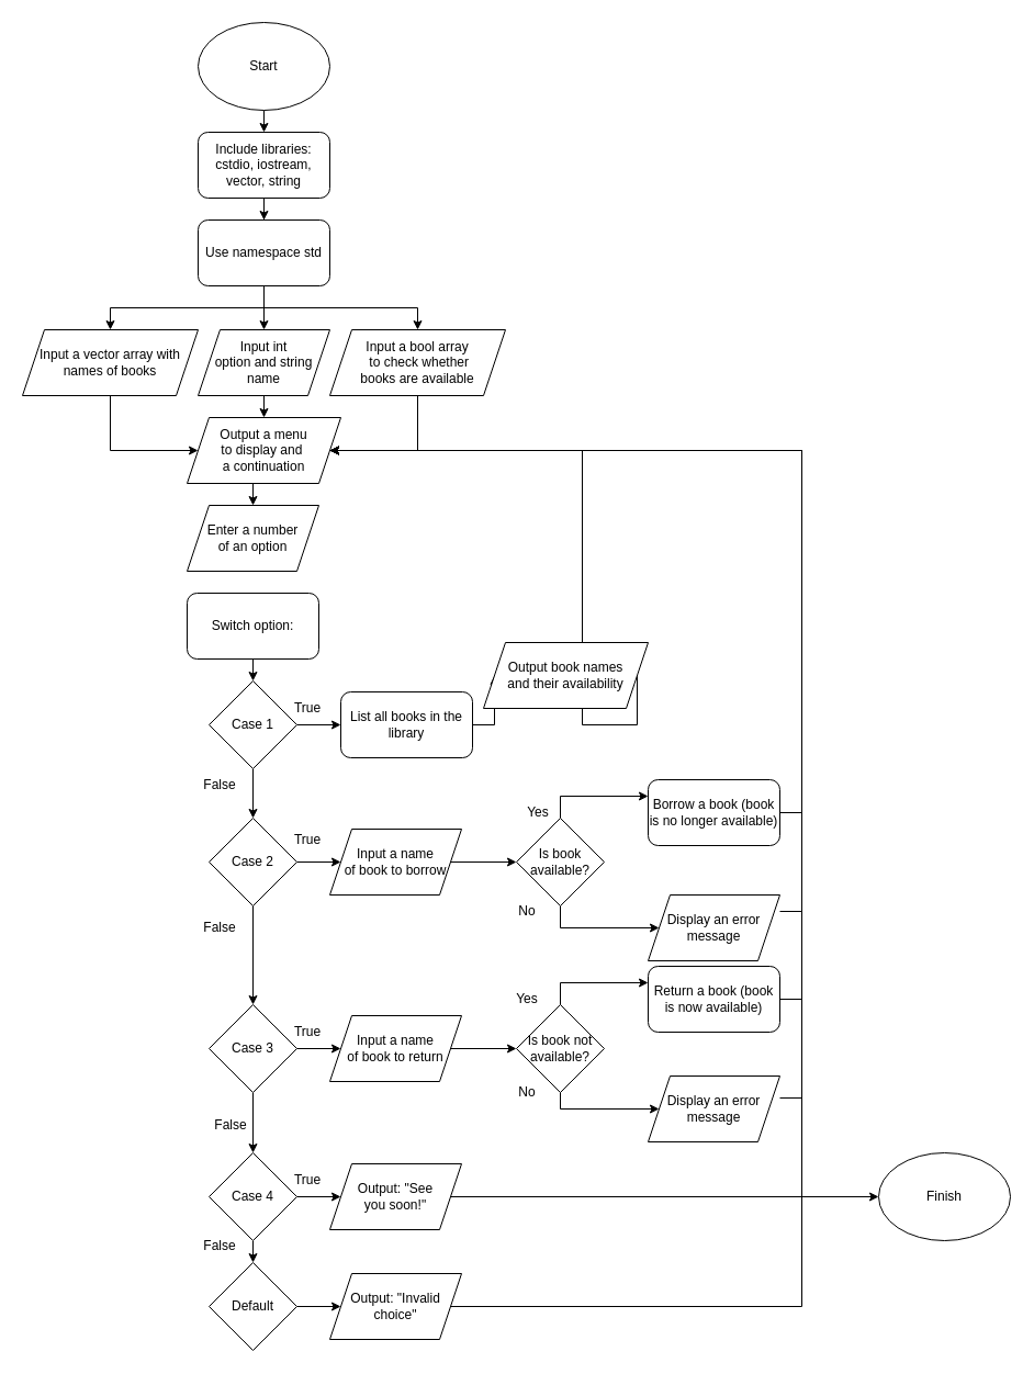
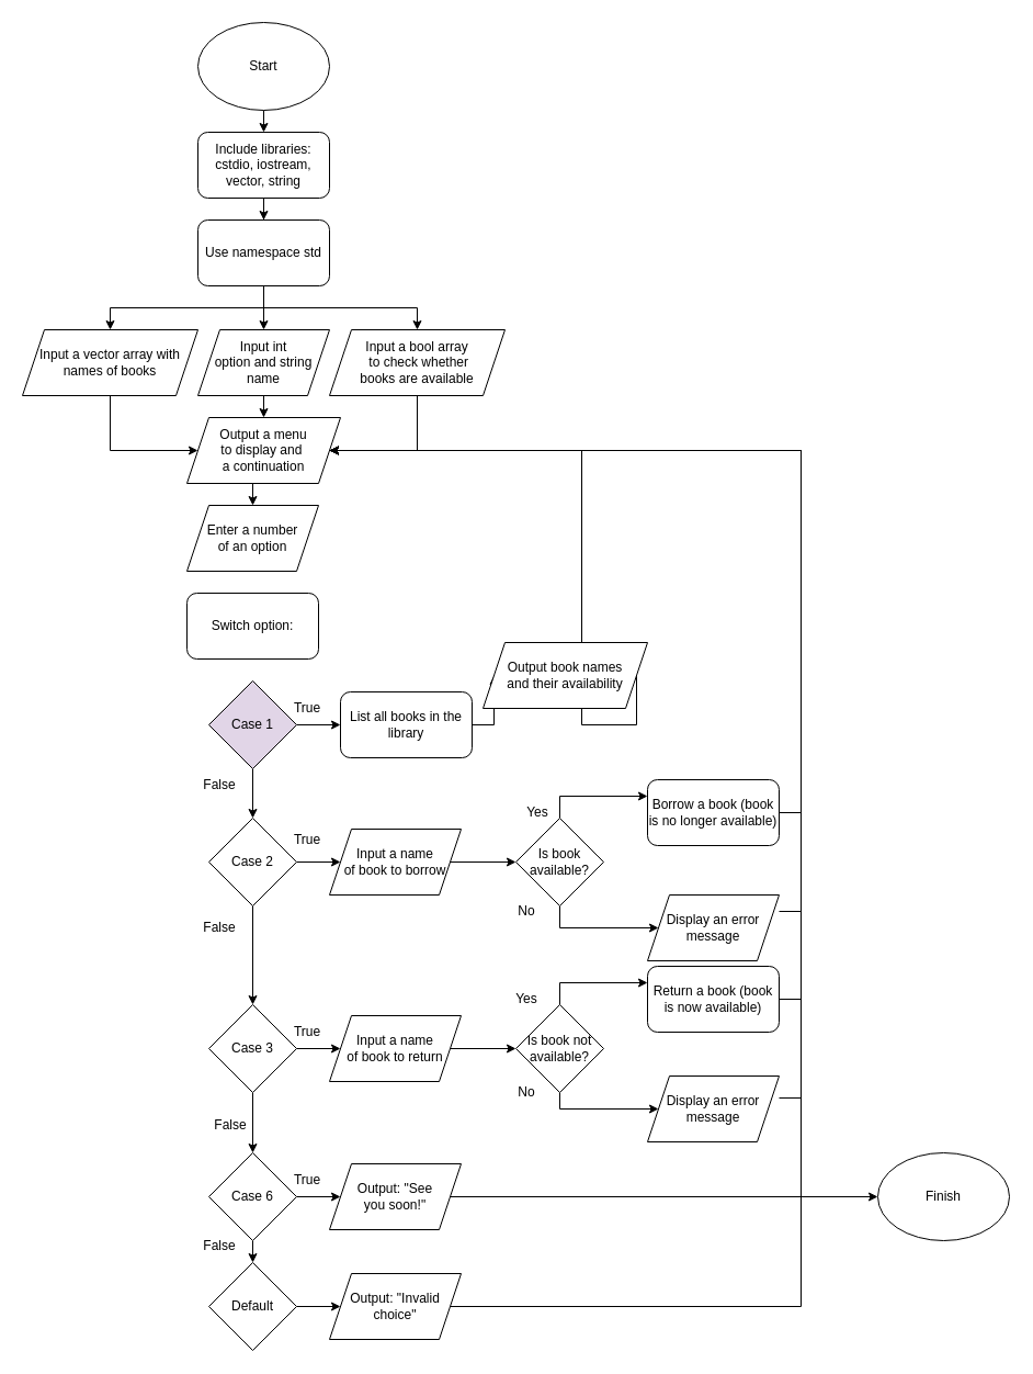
- <mxCell id="19" style="edgeStyle=orthogonalEdgeStyle;rounded=0;orthogonalLoop=1;jettySize=auto;html=1;exitX=0.5;exitY=1;exitDx=0;exitDy=0;entryX=0.5;entryY=0;entryDx=0;entryDy=0;" edge="1" parent="1" source="20" target="23"><mxGeometry relative="1" as="geometry" /></mxCell>
- <mxCell id="23" value="Case 1" style="rhombus;whiteSpace=wrap;html=1;" vertex="1" parent="1"><mxGeometry x="190" y="620" width="80" height="80" as="geometry" /></mxCell>
+ <mxCell id="23" value="Case 1" style="rhombus;whiteSpace=wrap;html=1;fillColor=#e1d5e7;" vertex="1" parent="1"><mxGeometry x="190" y="620" width="80" height="80" as="geometry" /></mxCell>
- <mxCell id="32" value="Case 4" style="rhombus;whiteSpace=wrap;html=1;" vertex="1" parent="1"><mxGeometry x="190" y="1050" width="80" height="80" as="geometry" /></mxCell>
+ <mxCell id="32" value="Case 6" style="rhombus;whiteSpace=wrap;html=1;" vertex="1" parent="1"><mxGeometry x="190" y="1050" width="80" height="80" as="geometry" /></mxCell>
